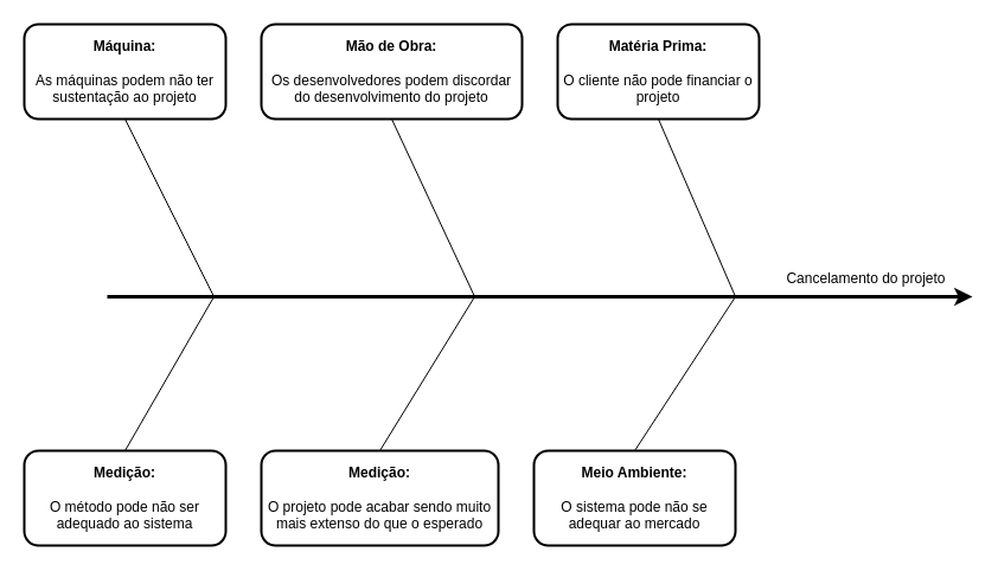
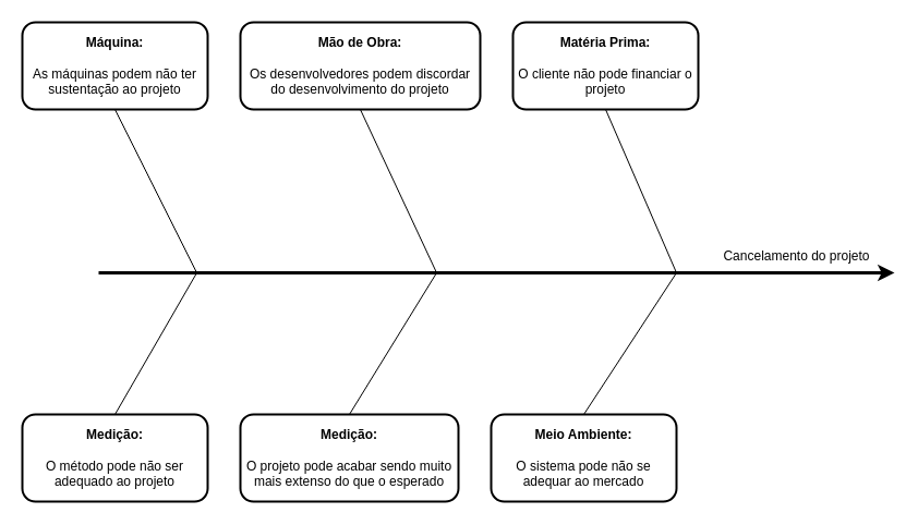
- <mxCell id="9" value="&lt;b&gt;Medição:&lt;/b&gt;&lt;br&gt;&lt;br&gt;O método pode não ser adequado ao sistema" style="rounded=1;whiteSpace=wrap;html=1;strokeWidth=2;fillColor=none;" vertex="1" parent="1"><mxGeometry x="20" y="380" width="170" height="80" as="geometry" /></mxCell>
+ <mxCell id="9" value="&lt;b&gt;Medição:&lt;/b&gt;&lt;br&gt;&lt;br&gt;O método pode não ser adequado ao projeto" style="rounded=1;whiteSpace=wrap;html=1;strokeWidth=2;fillColor=none;" vertex="1" parent="1"><mxGeometry x="20" y="380" width="170" height="80" as="geometry" /></mxCell>
